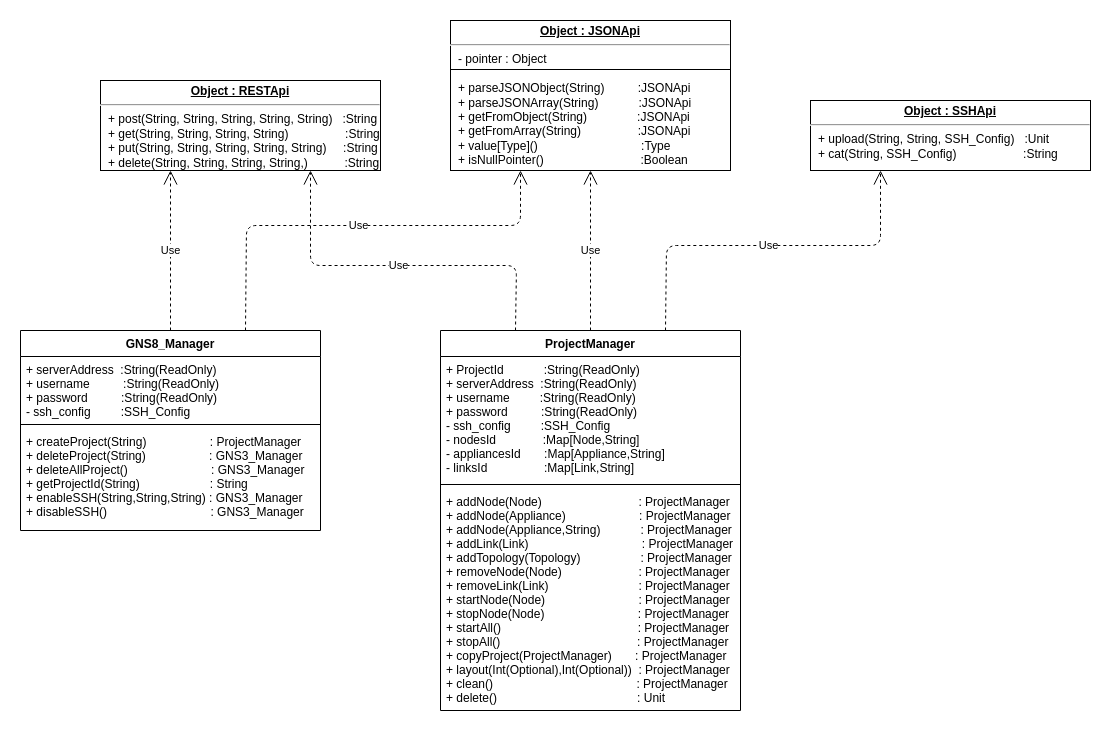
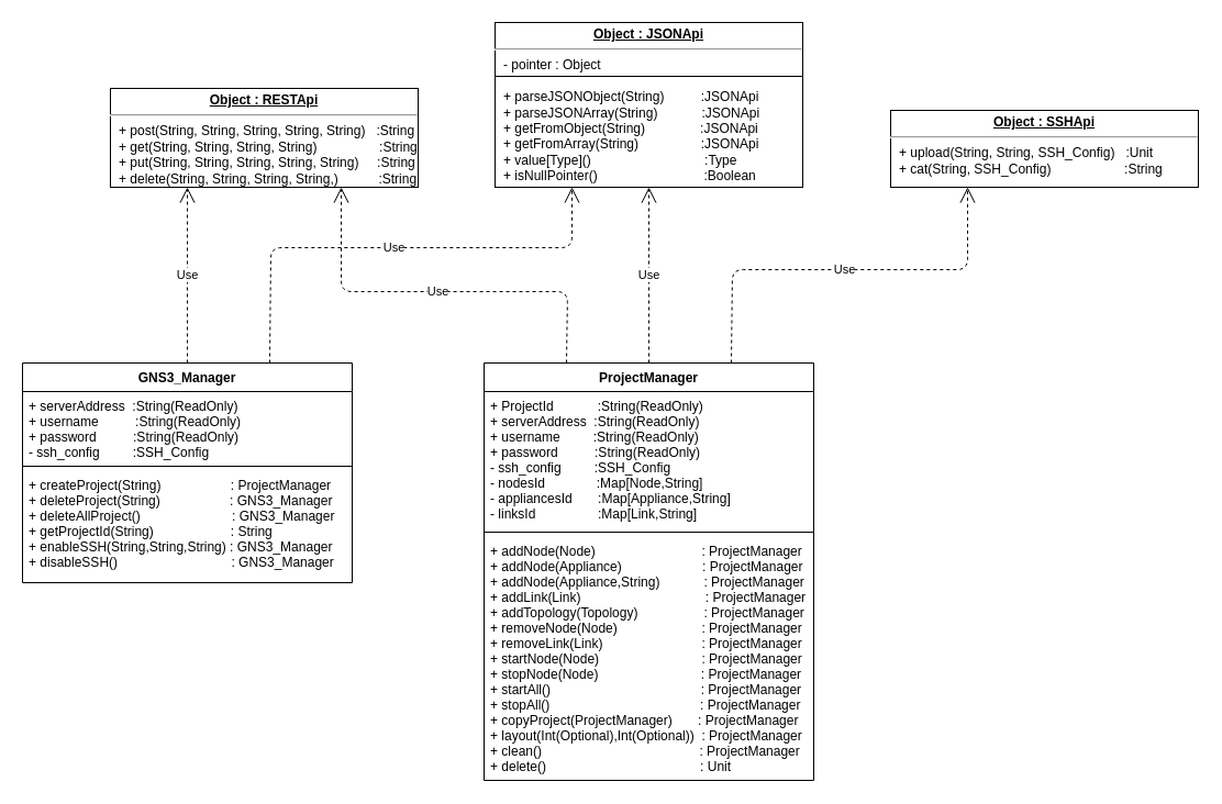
- <mxCell id="2" value="GNS8_Manager" style="swimlane;fontStyle=1;align=center;verticalAlign=top;childLayout=stackLayout;horizontal=1;startSize=26;horizontalStack=0;resizeParent=1;resizeParentMax=0;resizeLast=0;collapsible=1;marginBottom=0;" vertex="1" parent="1"><mxGeometry x="20" y="330" width="300" height="200" as="geometry" /></mxCell>
+ <mxCell id="2" value="GNS3_Manager" style="swimlane;fontStyle=1;align=center;verticalAlign=top;childLayout=stackLayout;horizontal=1;startSize=26;horizontalStack=0;resizeParent=1;resizeParentMax=0;resizeLast=0;collapsible=1;marginBottom=0;" vertex="1" parent="1"><mxGeometry x="20" y="330" width="300" height="200" as="geometry" /></mxCell>
